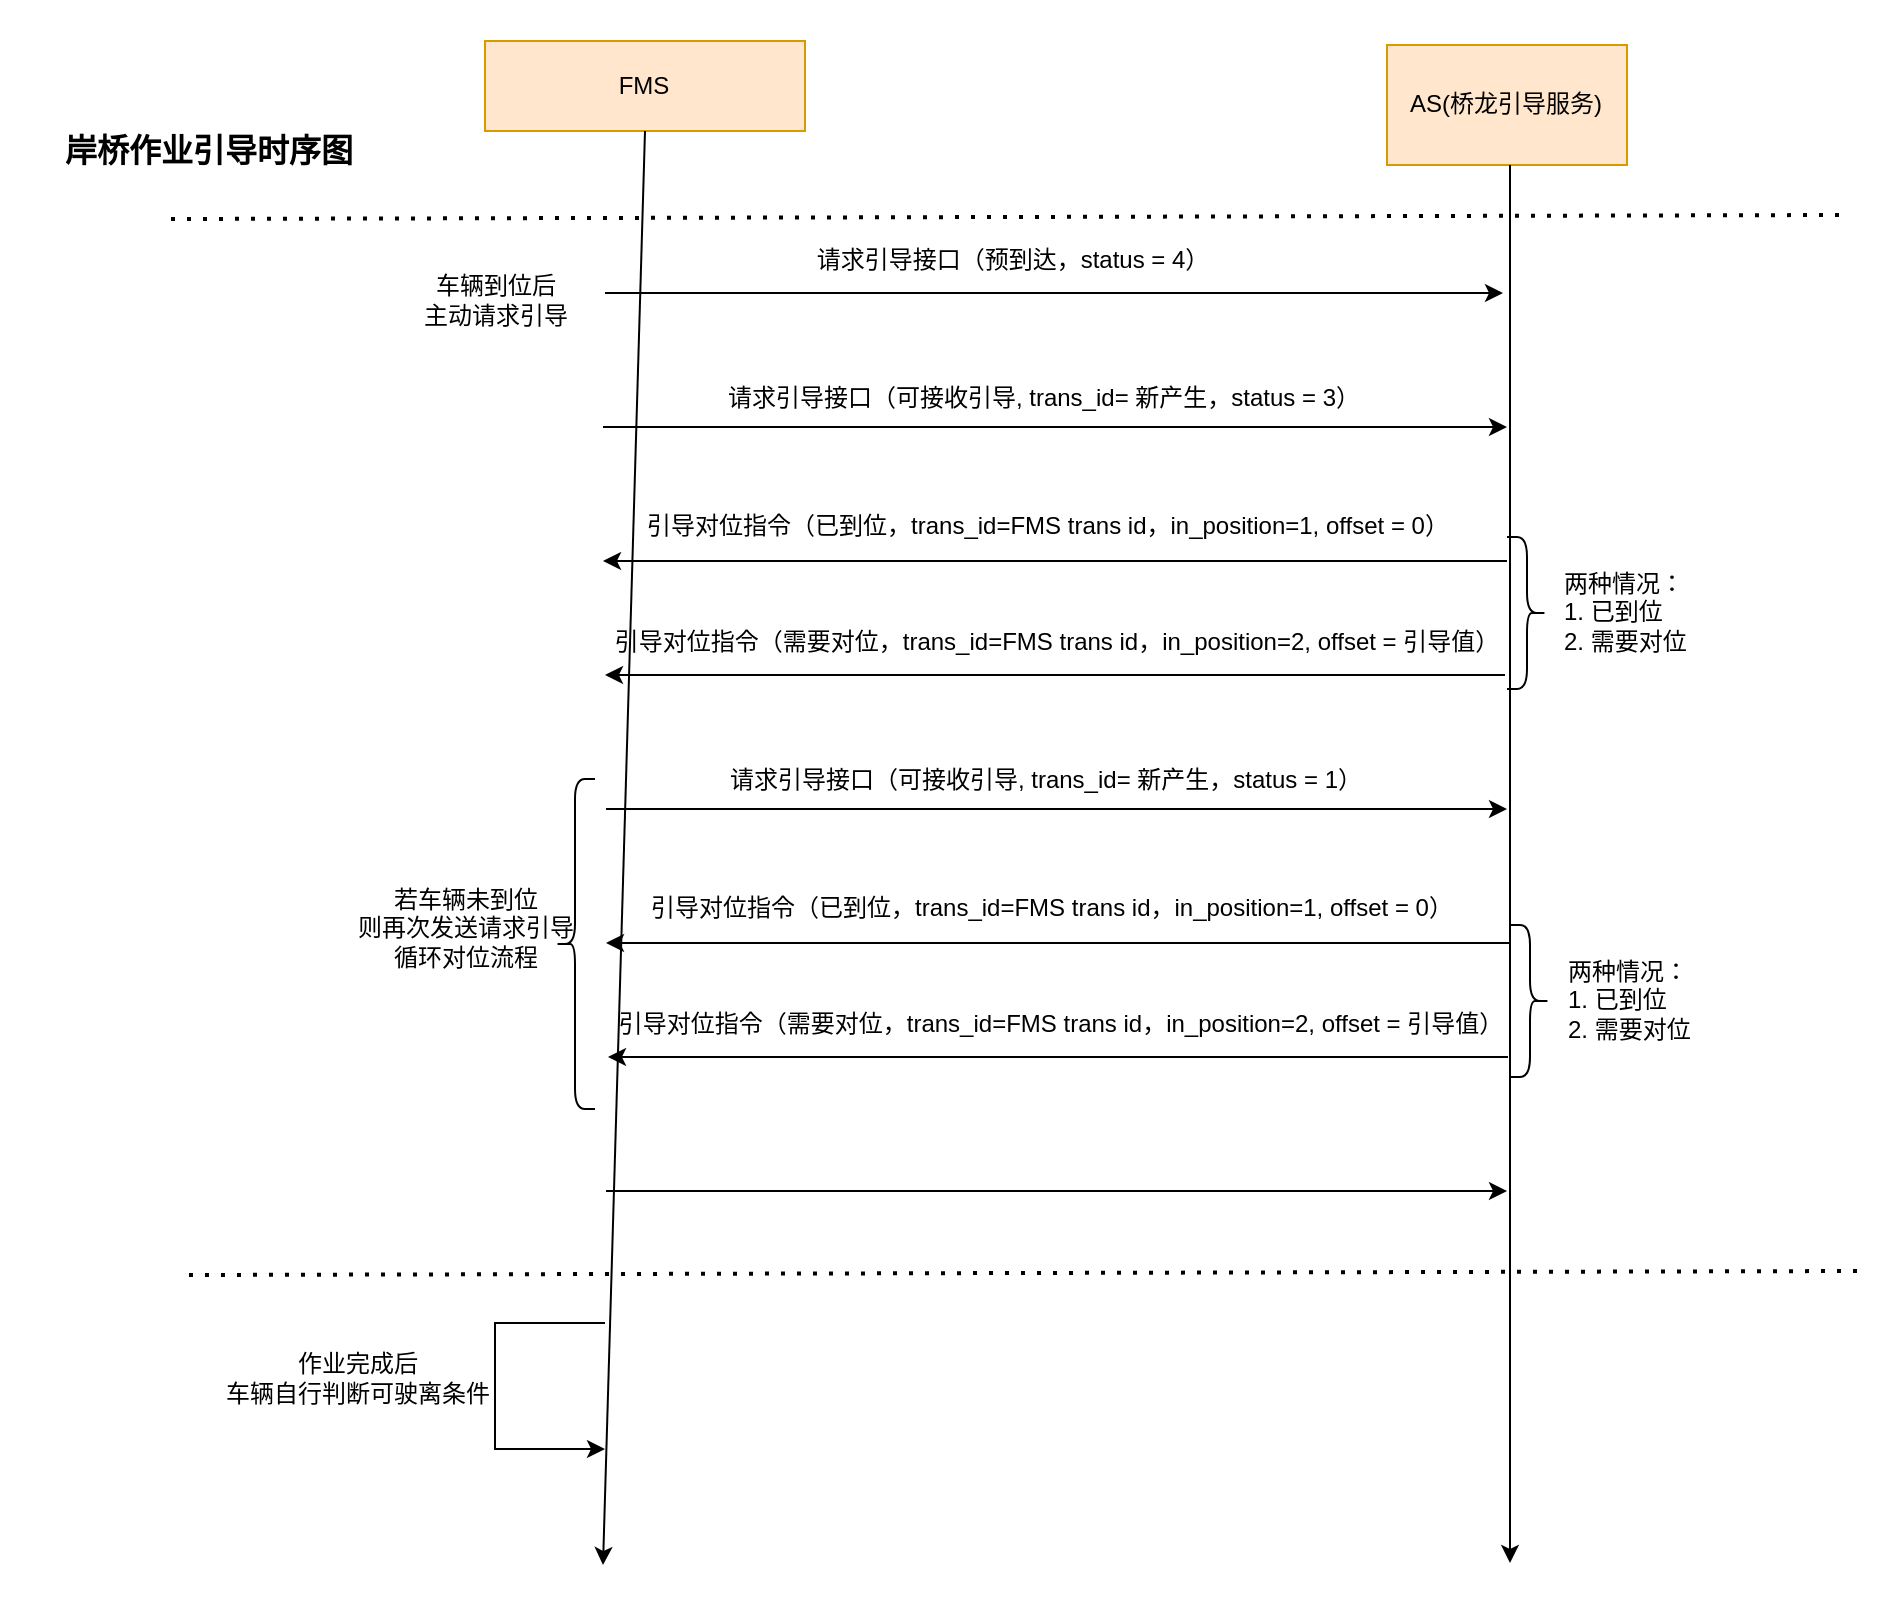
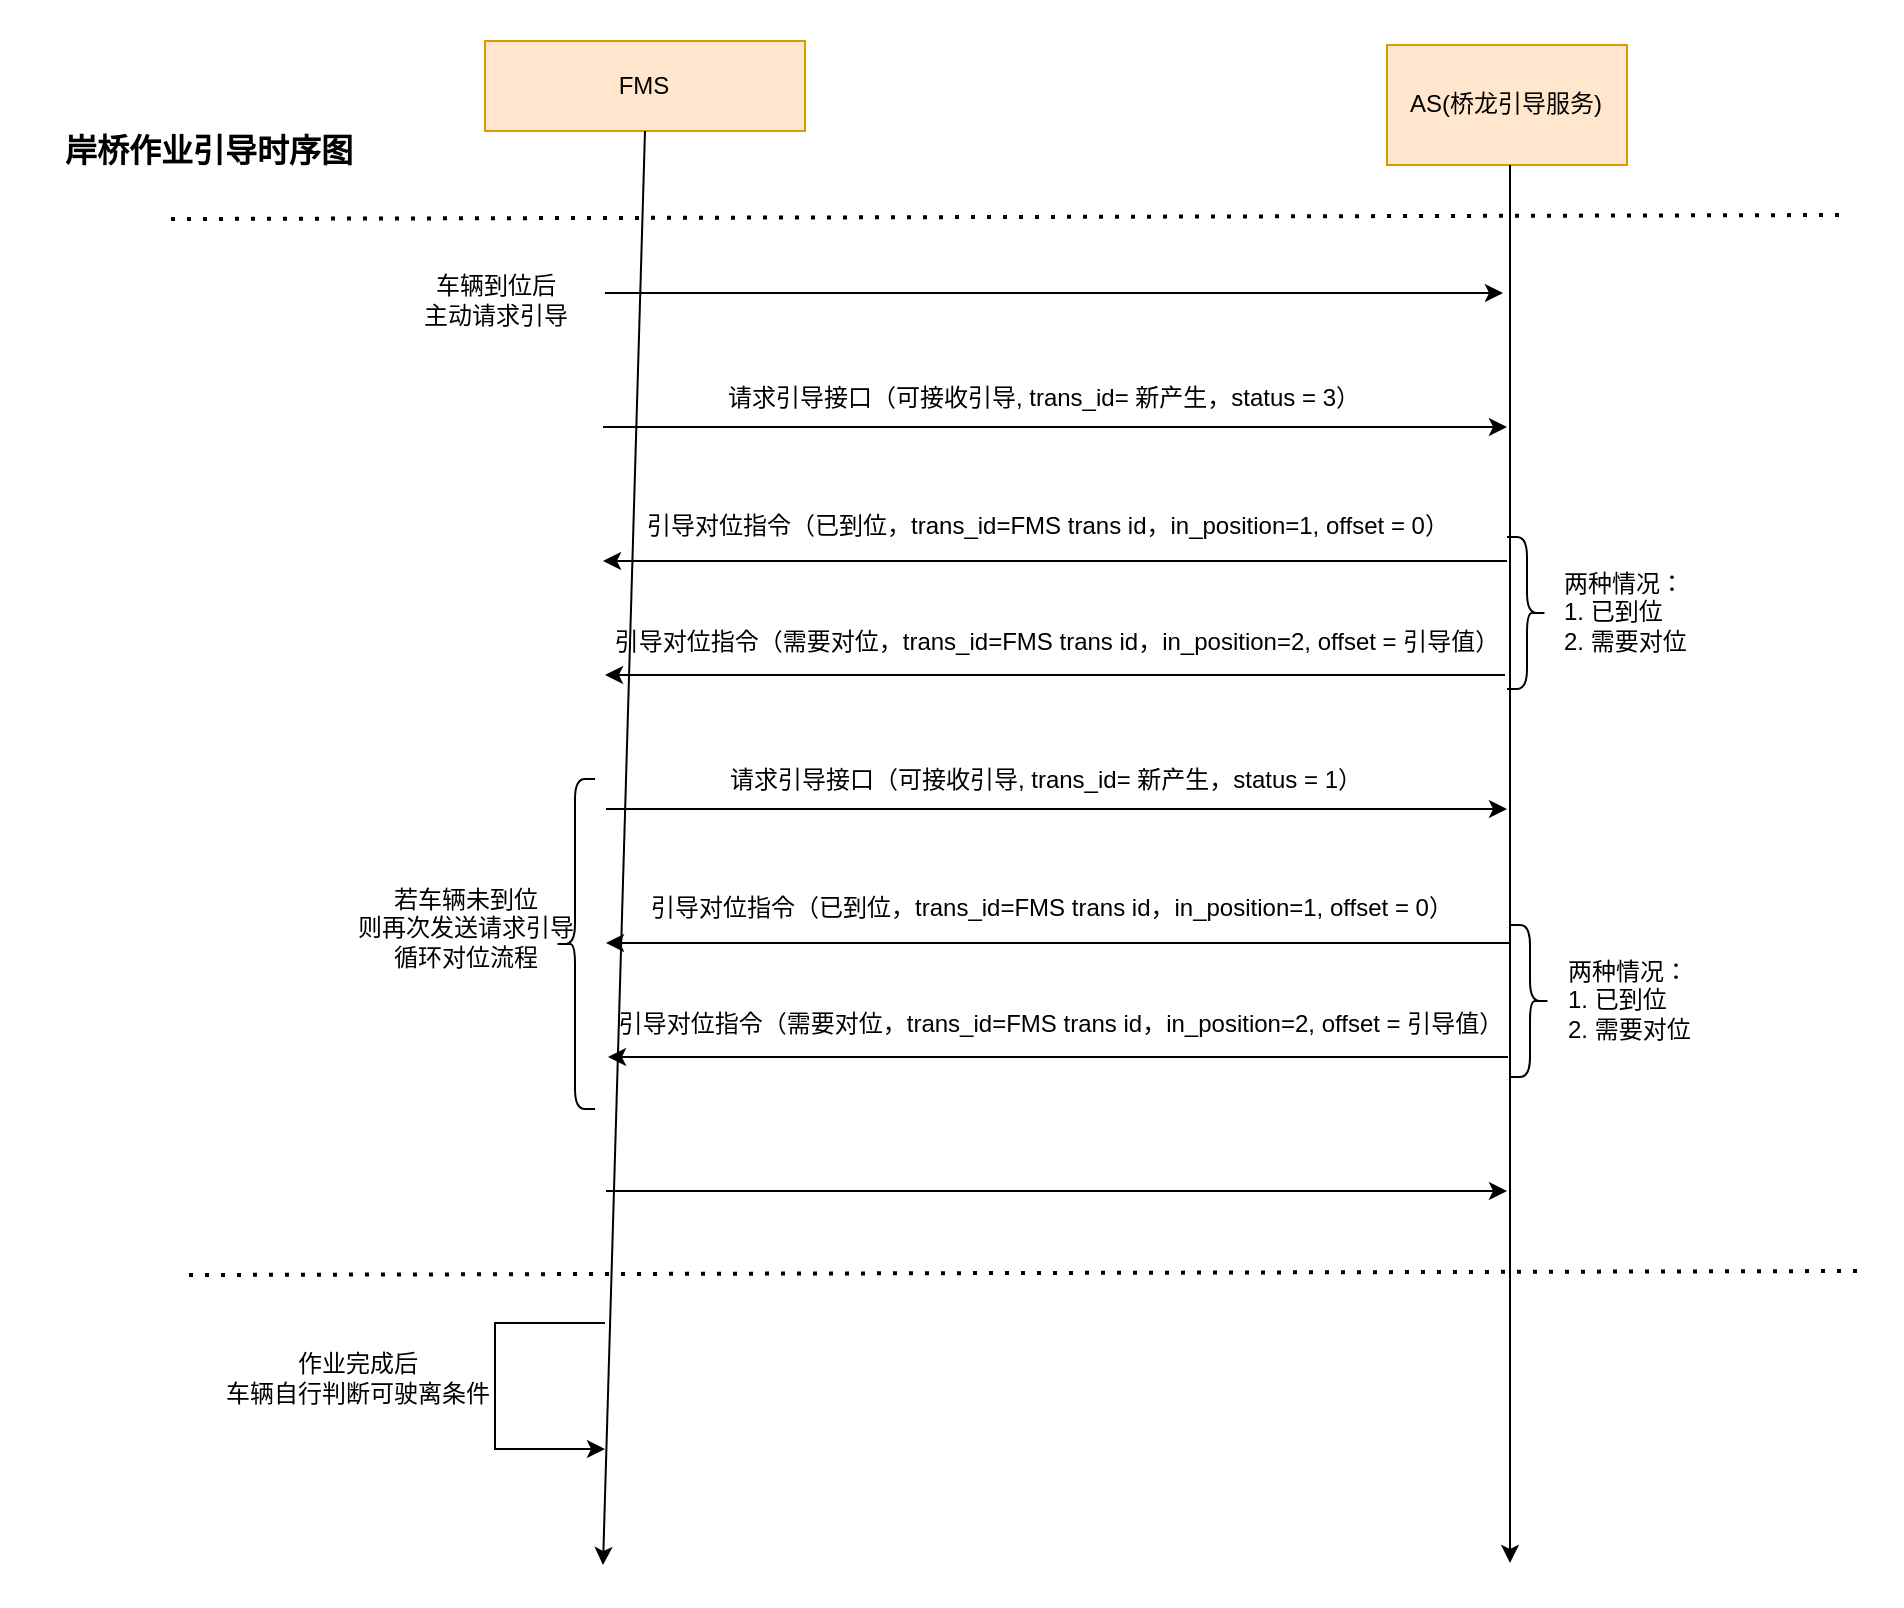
- <mxCell id="10" value="请求引导接口（预到达，status = 4）" style="text;strokeColor=none;align=center;fillColor=none;html=1;verticalAlign=middle;whiteSpace=wrap;rounded=0;" parent="1" vertex="1"><mxGeometry x="407" y="120" width="199" height="20" as="geometry" /></mxCell>
